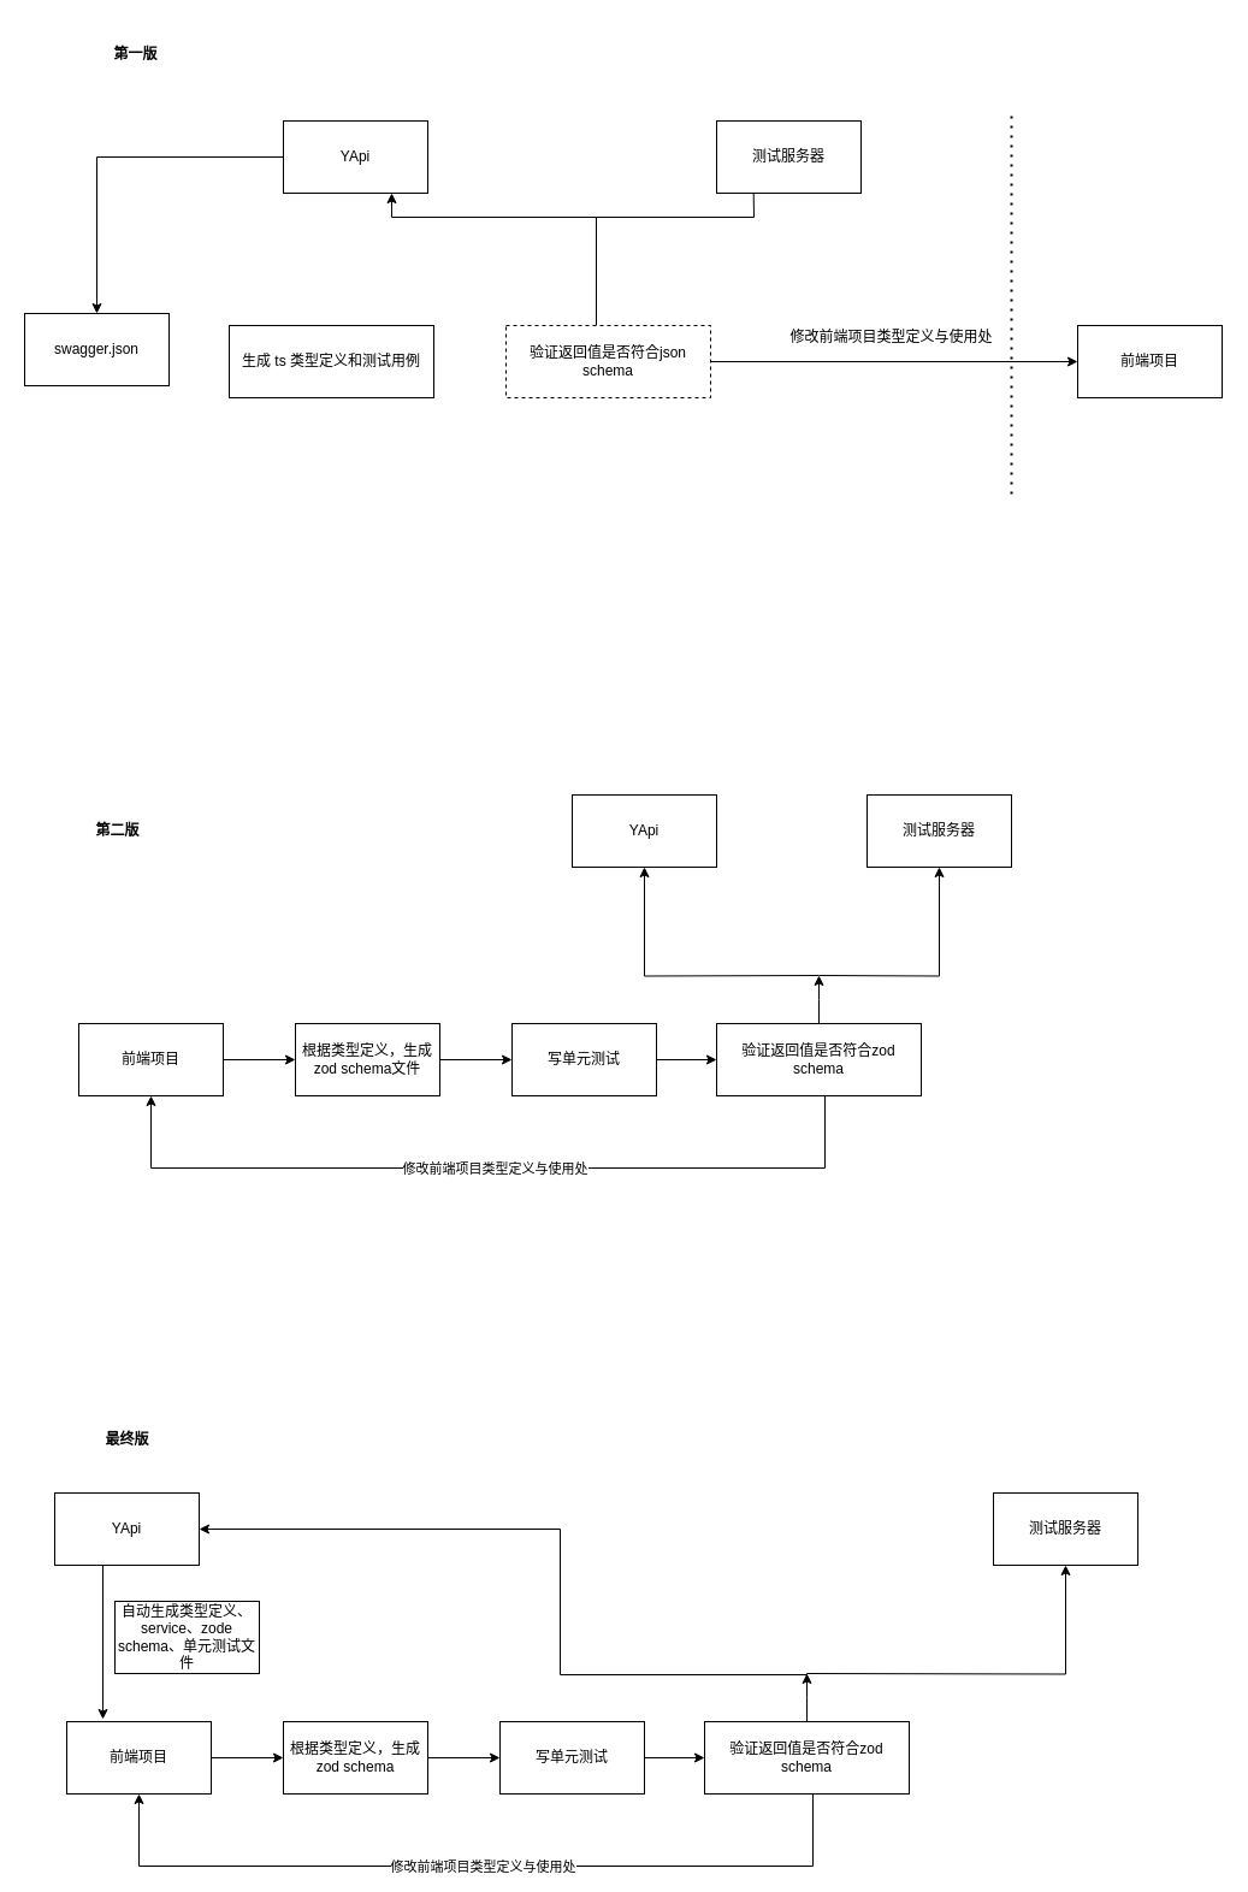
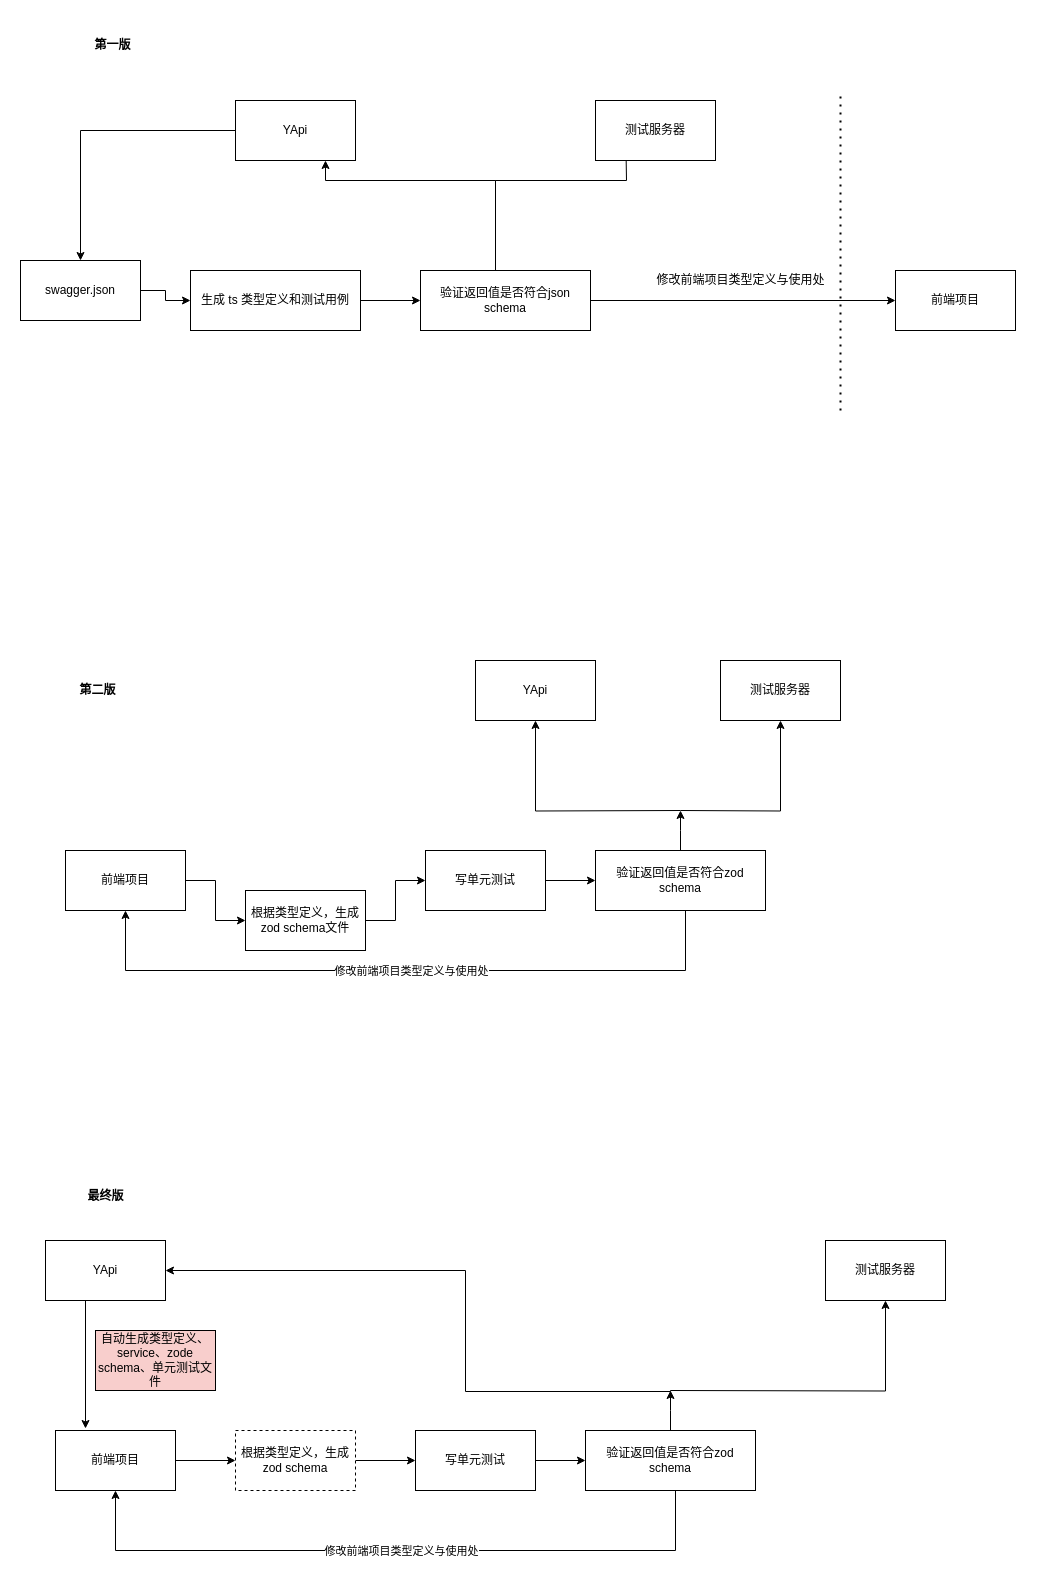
+ <mxCell id="23" value="" style="edgeStyle=orthogonalEdgeStyle;rounded=0;orthogonalLoop=1;jettySize=auto;html=1;entryX=0;entryY=0.5;entryDx=0;entryDy=0;" parent="1" source="4" target="25" edge="1"><mxGeometry relative="1" as="geometry"><mxPoint x="135" y="300" as="sourcePoint" /><mxPoint x="345" y="300" as="targetPoint" /></mxGeometry></mxCell>
+ <mxCell id="24" value="" style="edgeStyle=orthogonalEdgeStyle;rounded=0;orthogonalLoop=1;jettySize=auto;html=1;" parent="1" source="25" target="7" edge="1"><mxGeometry relative="1" as="geometry" /></mxCell>
- <mxCell id="7" value="验证返回值是否符合json schema" style="rounded=0;whiteSpace=wrap;html=1;dashed=1;" parent="1" vertex="1"><mxGeometry x="420" y="270" width="170" height="60" as="geometry" /></mxCell>
+ <mxCell id="7" value="验证返回值是否符合json schema" style="rounded=0;whiteSpace=wrap;html=1;" parent="1" vertex="1"><mxGeometry x="420" y="270" width="170" height="60" as="geometry" /></mxCell>
- <mxCell id="20" value="根据类型定义，生成zod schema文件" style="rounded=0;whiteSpace=wrap;html=1;" parent="1" vertex="1"><mxGeometry x="245" y="850" width="120" height="60" as="geometry" /></mxCell>
+ <mxCell id="20" value="根据类型定义，生成zod schema文件" style="rounded=0;whiteSpace=wrap;html=1;" parent="1" vertex="1"><mxGeometry x="245" y="890" width="120" height="60" as="geometry" /></mxCell>
- <mxCell id="45" value="自动生成类型定义、service、zode schema、单元测试文件" style="rounded=0;whiteSpace=wrap;html=1;" parent="1" vertex="1"><mxGeometry x="95" y="1330" width="120" height="60" as="geometry" /></mxCell>
+ <mxCell id="45" value="自动生成类型定义、service、zode schema、单元测试文件" style="rounded=0;whiteSpace=wrap;html=1;fillColor=#f8cecc;" parent="1" vertex="1"><mxGeometry x="95" y="1330" width="120" height="60" as="geometry" /></mxCell>
- <mxCell id="38" value="根据类型定义，生成zod schema" style="rounded=0;whiteSpace=wrap;html=1;" parent="1" vertex="1"><mxGeometry x="235" y="1430" width="120" height="60" as="geometry" /></mxCell>
+ <mxCell id="38" value="根据类型定义，生成zod schema" style="rounded=0;whiteSpace=wrap;html=1;dashed=1;" parent="1" vertex="1"><mxGeometry x="235" y="1430" width="120" height="60" as="geometry" /></mxCell>
